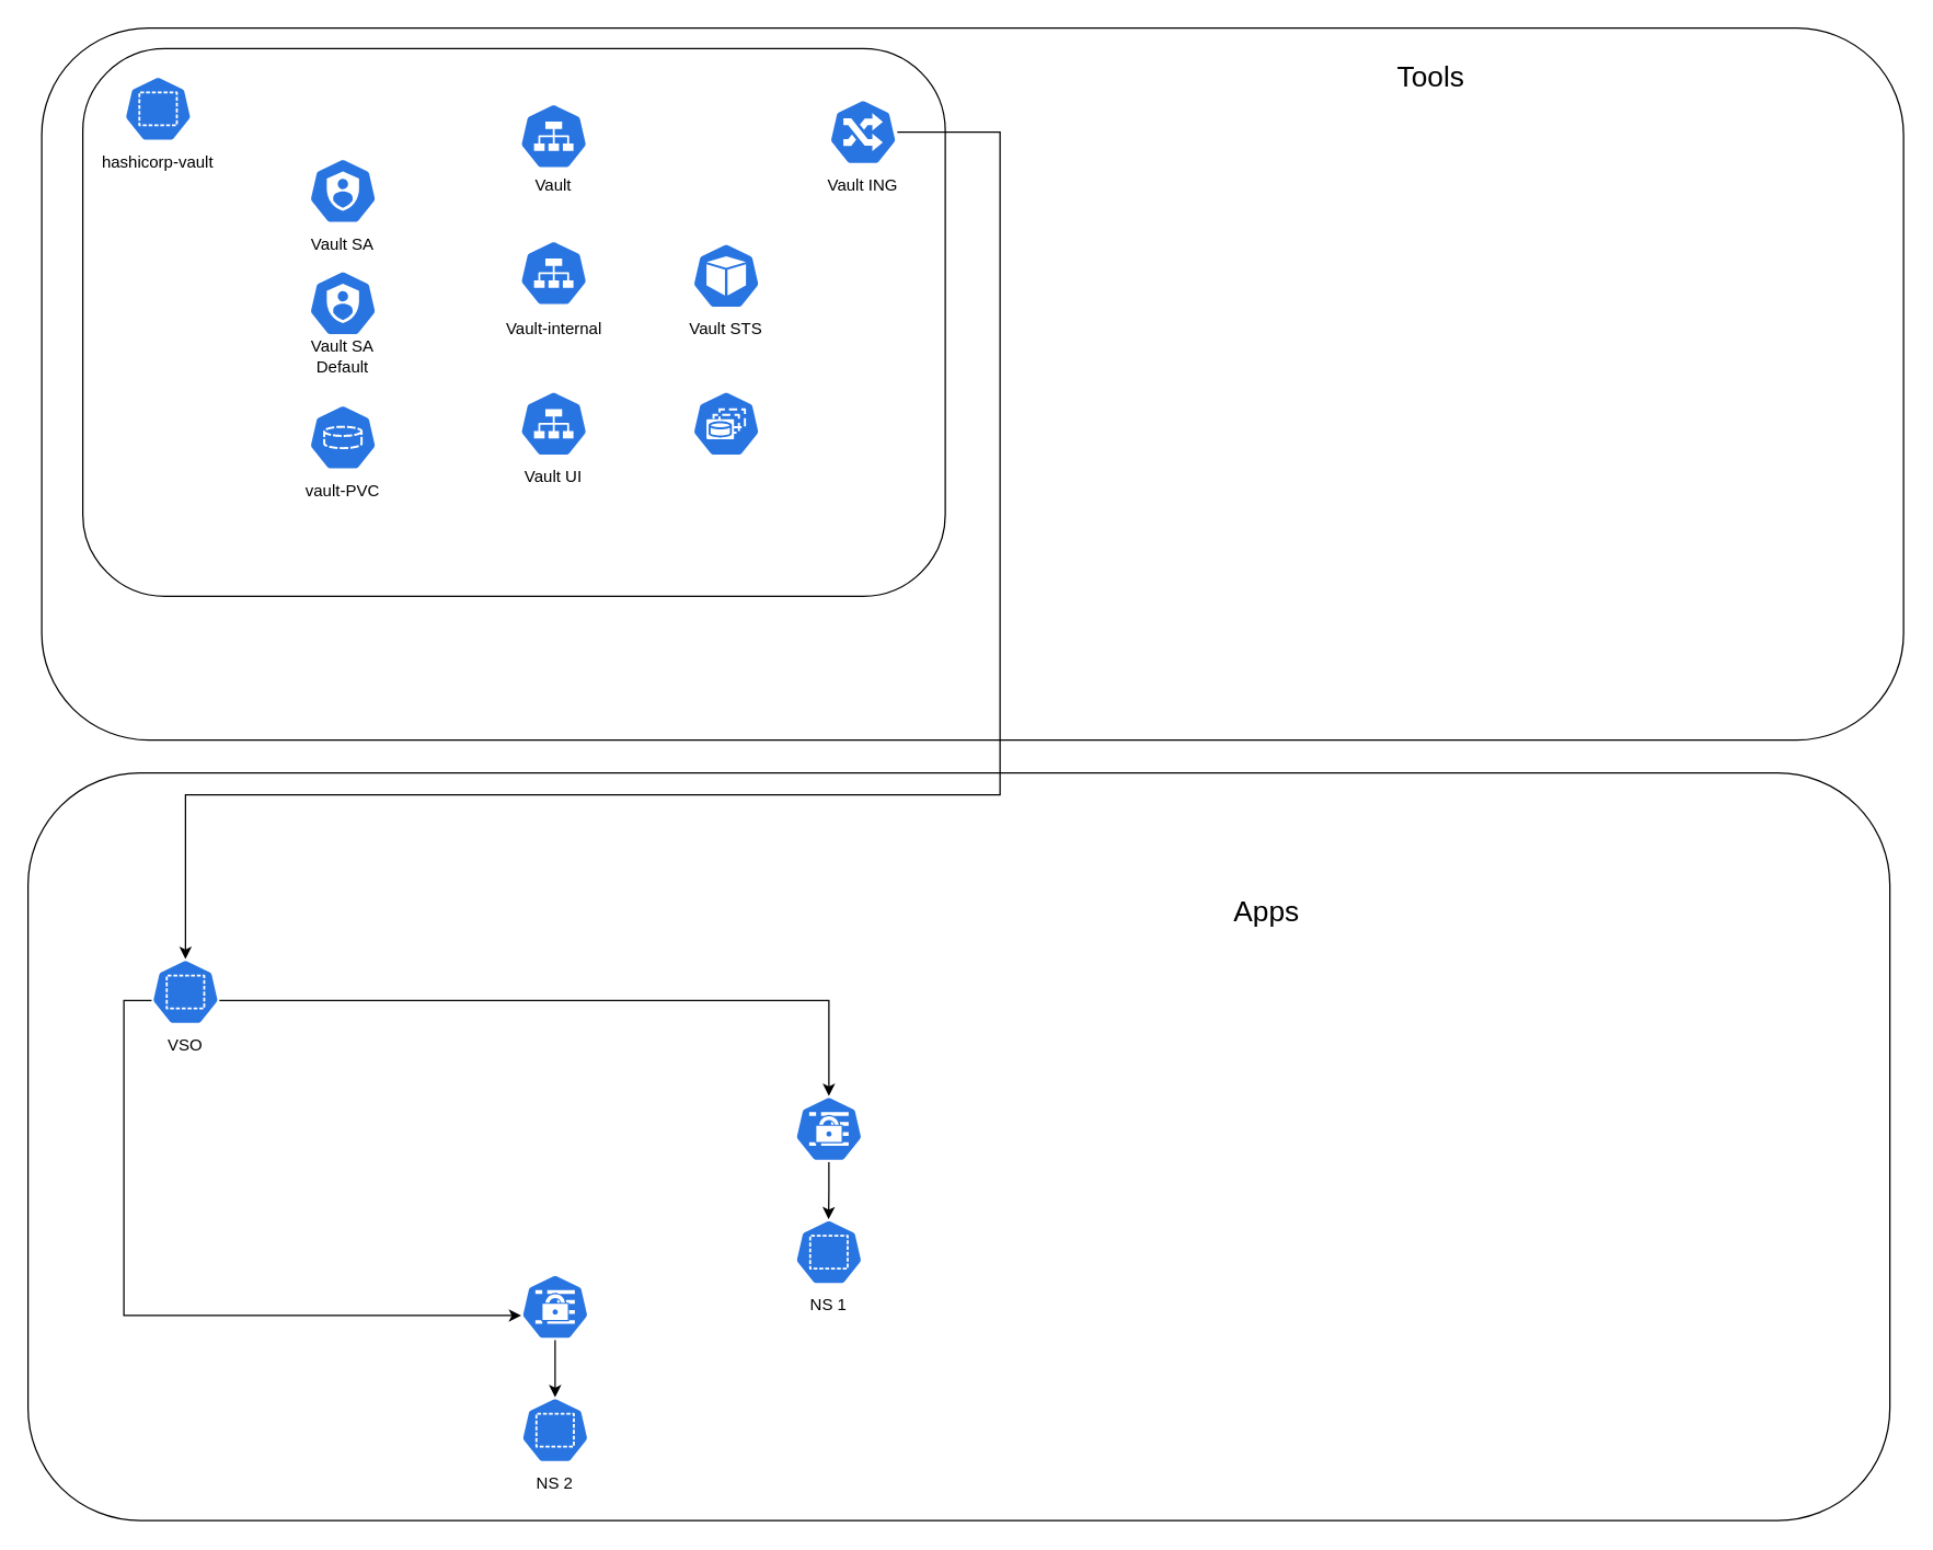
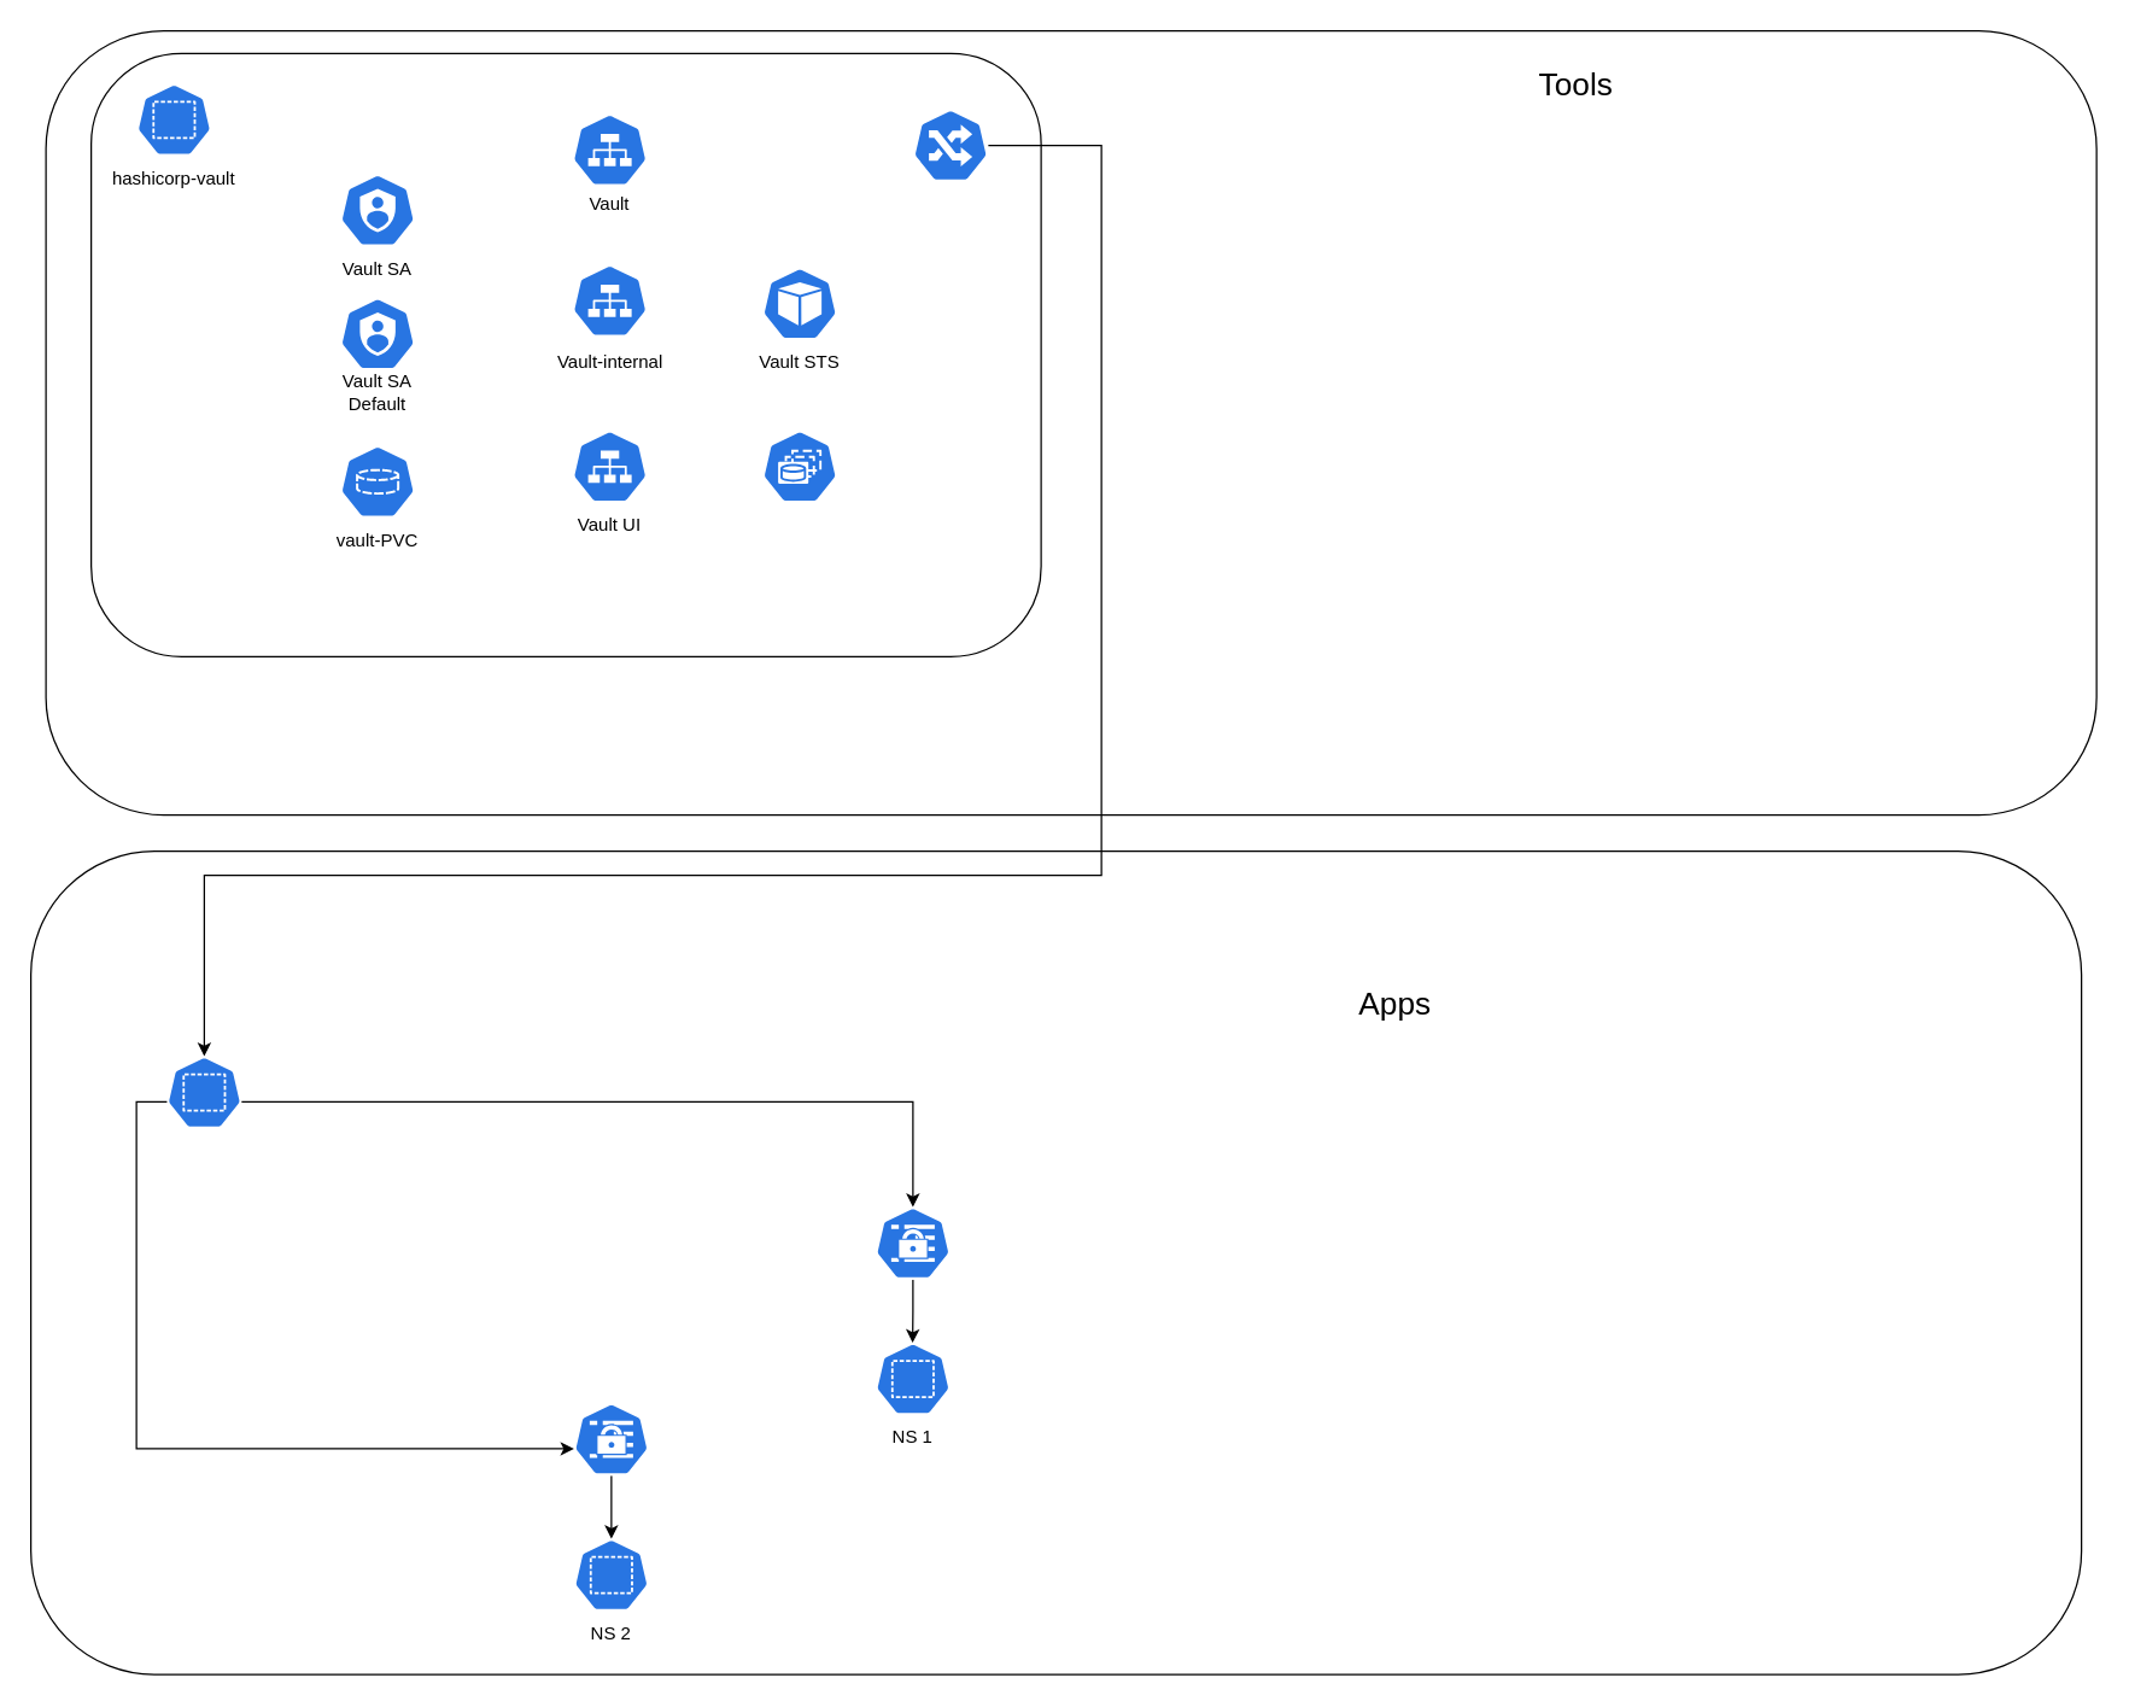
- <mxCell id="34" value="Vault ING" style="text;html=1;align=center;verticalAlign=middle;whiteSpace=wrap;rounded=0;" parent="32" vertex="1"><mxGeometry y="48" width="60" height="30" as="geometry" /></mxCell>
- <mxCell id="40" value="VSO" style="text;html=1;align=center;verticalAlign=middle;whiteSpace=wrap;rounded=0;" parent="1" vertex="1"><mxGeometry x="105" y="748" width="60" height="30" as="geometry" /></mxCell>
